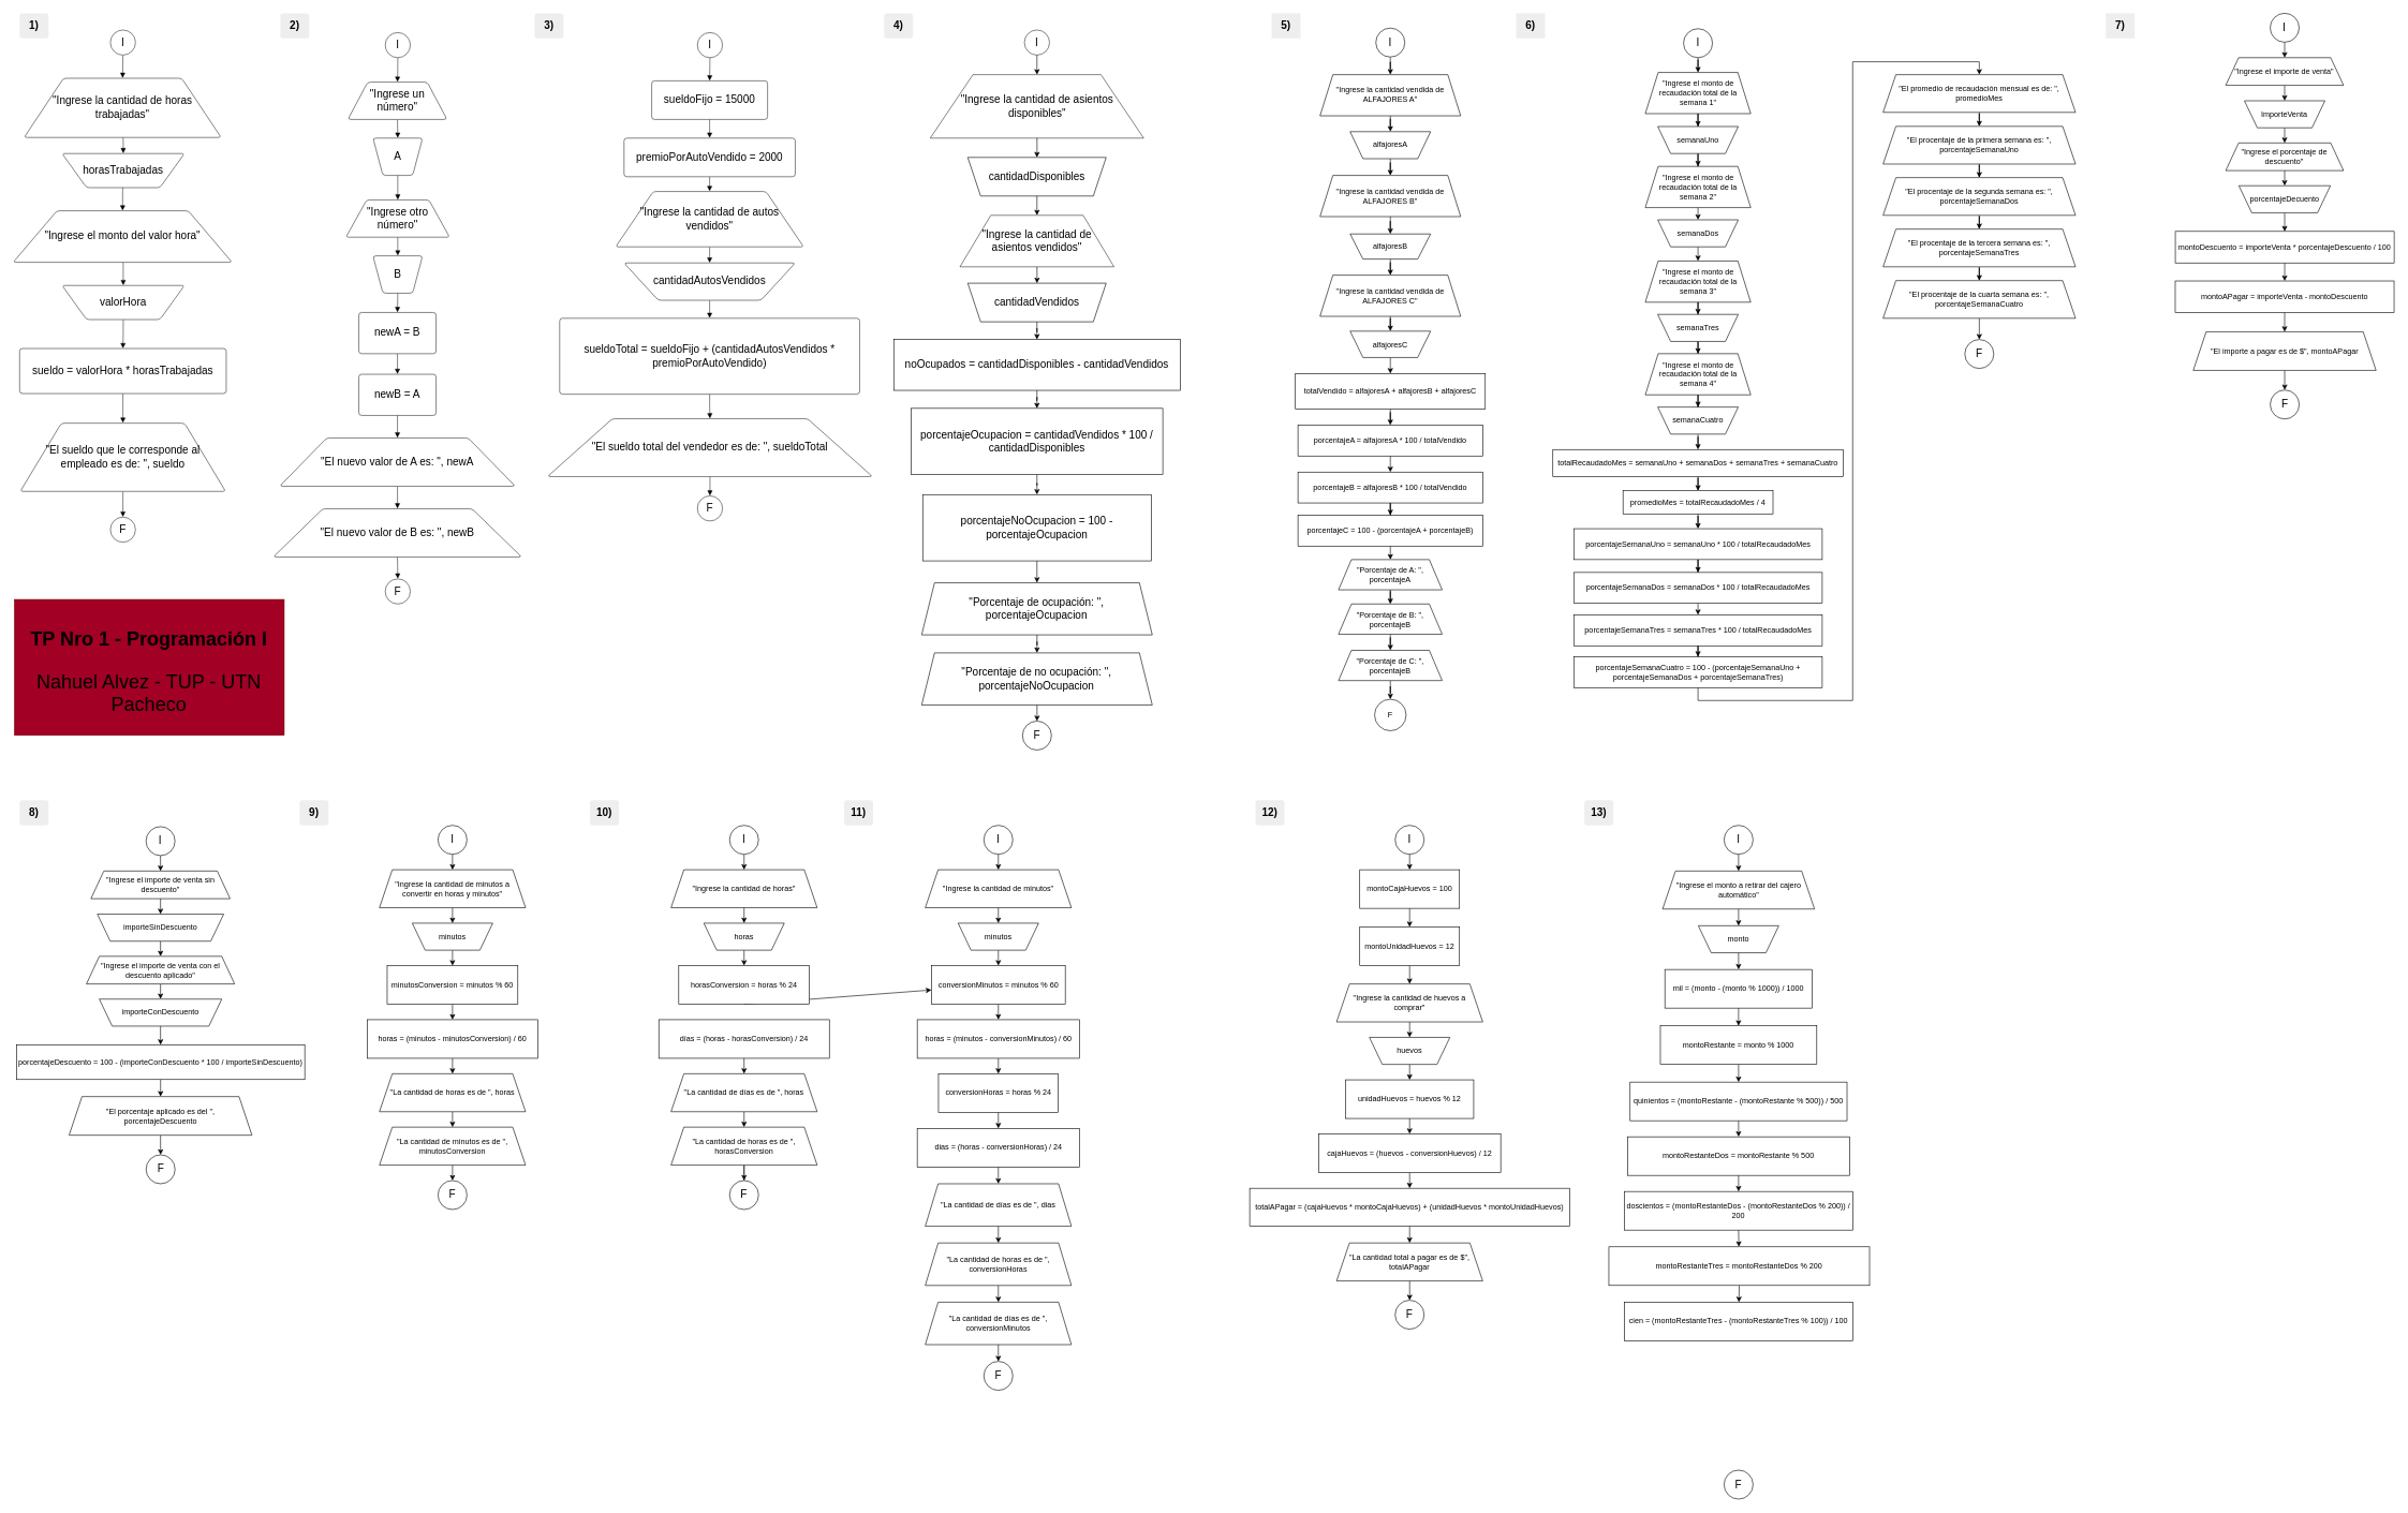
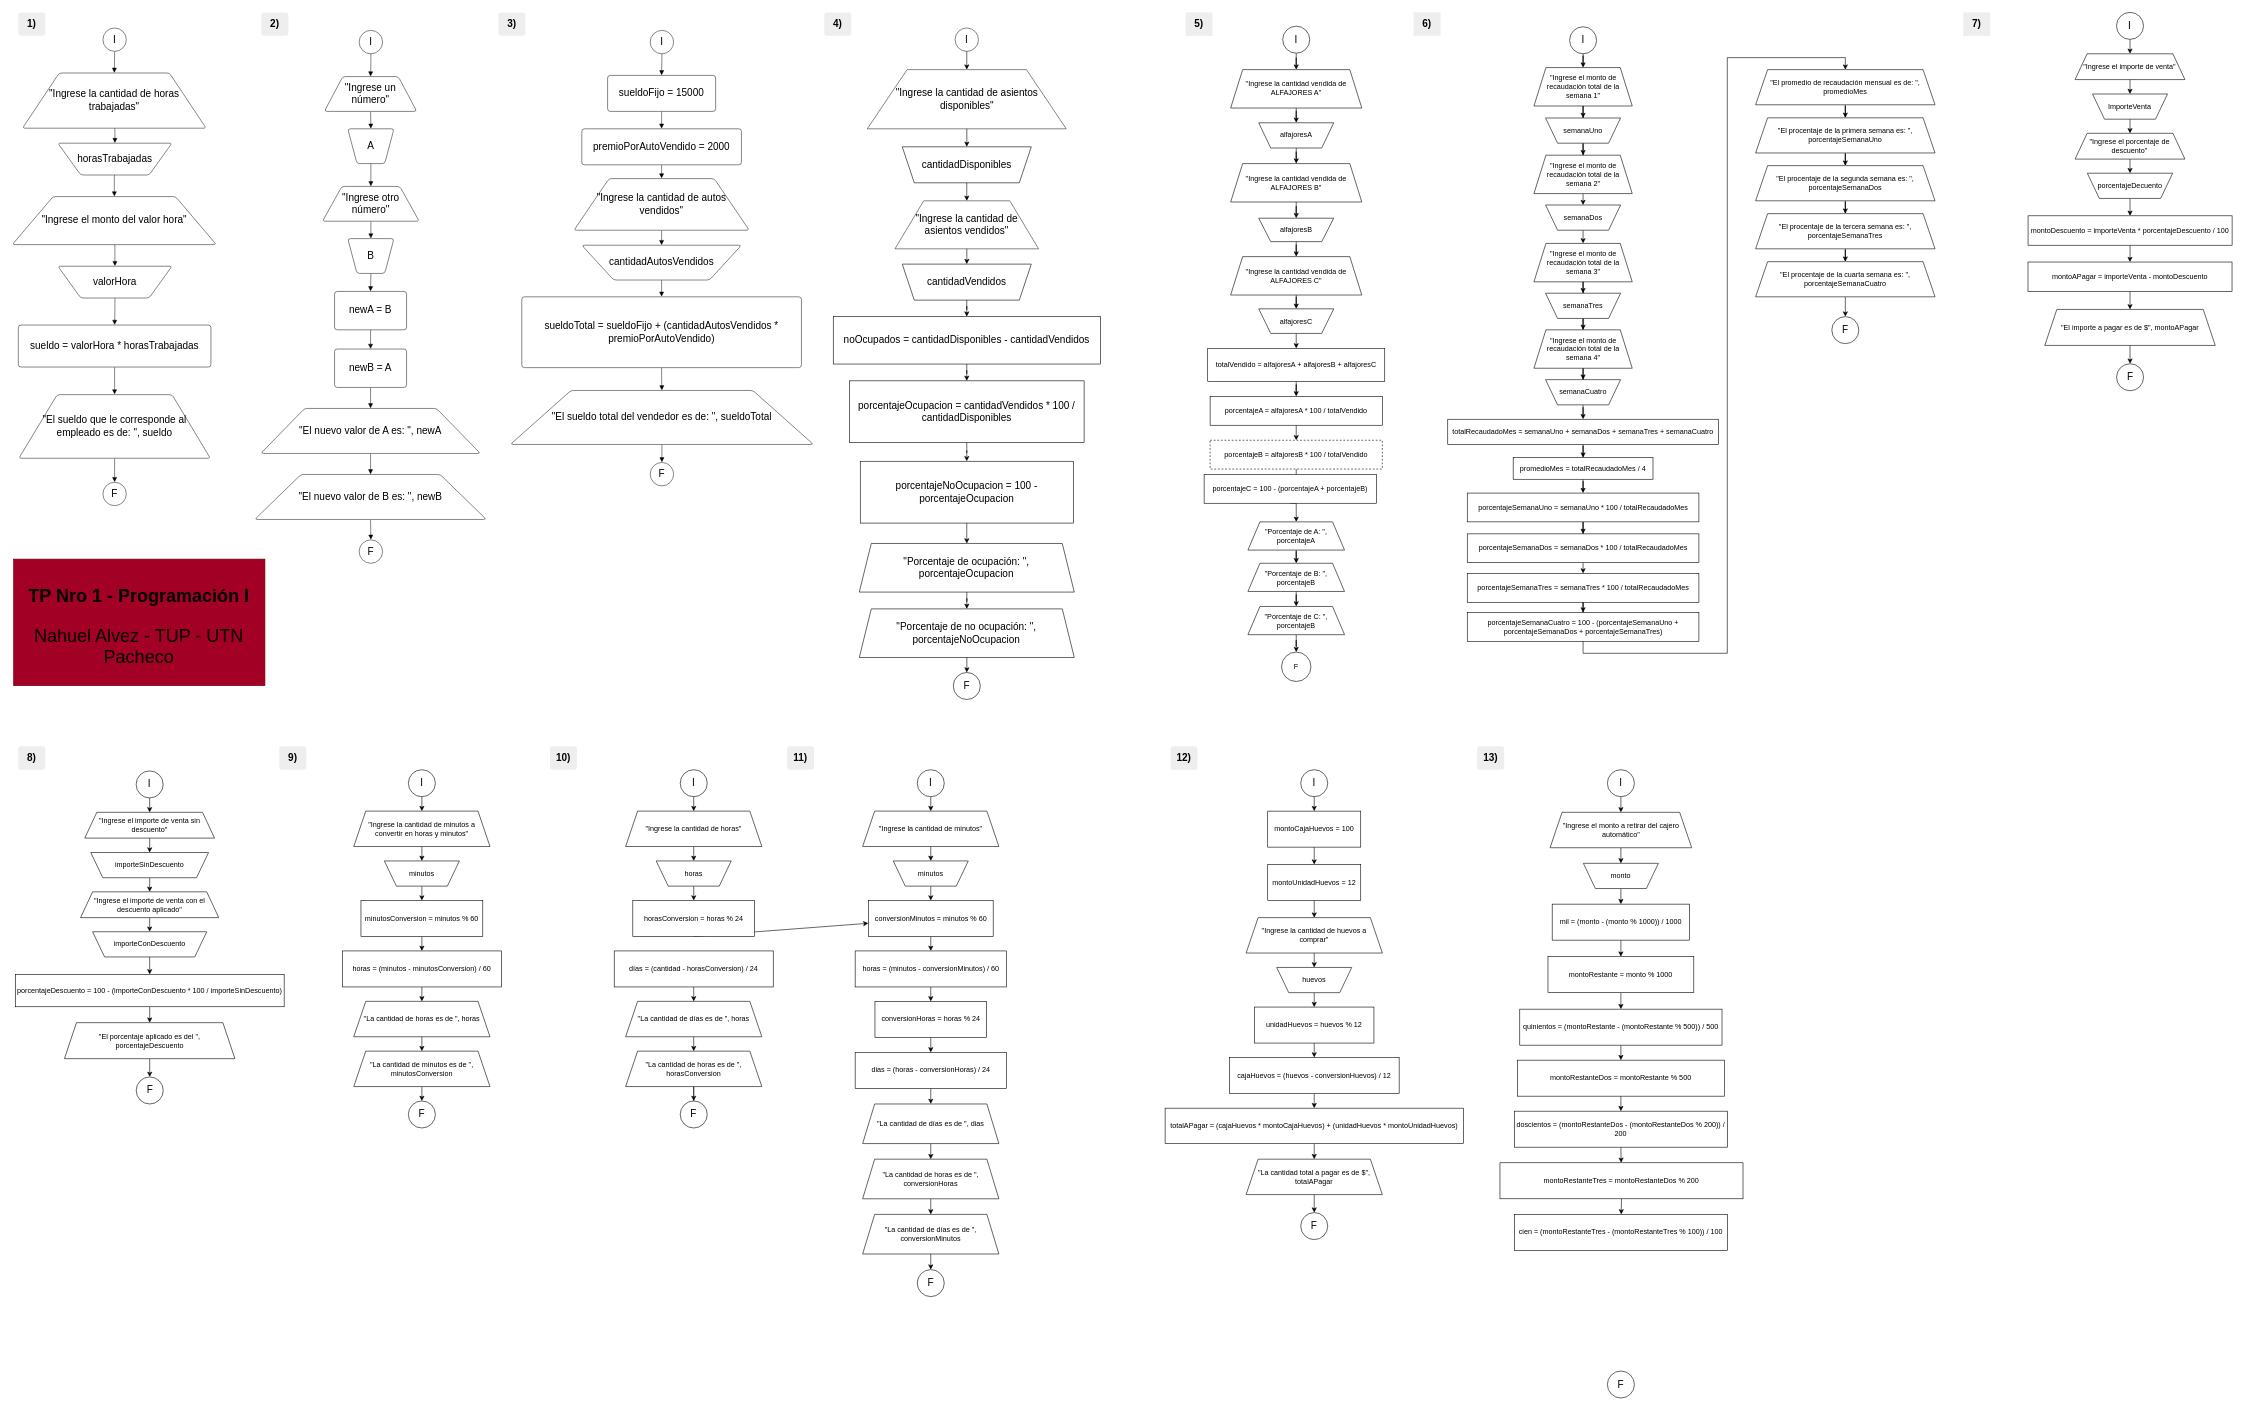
- <mxCell id="97" value="porcentajeB = alfajoresB * 100 / totalVendido" style="rounded=0;whiteSpace=wrap;html=1;" parent="1" vertex="1"><mxGeometry x="2016" y="733" width="287" height="48" as="geometry" /></mxCell>
+ <mxCell id="97" value="porcentajeB = alfajoresB * 100 / totalVendido" style="rounded=0;whiteSpace=wrap;html=1;dashed=1;" parent="1" vertex="1"><mxGeometry x="2016" y="733" width="287" height="48" as="geometry" /></mxCell>
- <mxCell id="99" value="porcentajeC = 100 - (porcentajeA + porcentajeB)" style="rounded=0;whiteSpace=wrap;html=1;" parent="1" vertex="1"><mxGeometry x="2016" y="800" width="287" height="48" as="geometry" /></mxCell>
+ <mxCell id="99" value="porcentajeC = 100 - (porcentajeA + porcentajeB)" style="rounded=0;whiteSpace=wrap;html=1;" parent="1" vertex="1"><mxGeometry x="2006" y="790" width="287" height="48" as="geometry" /></mxCell>
- <mxCell id="207" value="días = (horas - horasConversion) / 24" style="rounded=0;whiteSpace=wrap;html=1;" parent="1" vertex="1"><mxGeometry x="1023" y="1584" width="265" height="60" as="geometry" /></mxCell>
+ <mxCell id="207" value="días = (cantidad - horasConversion) / 24" style="rounded=0;whiteSpace=wrap;html=1;" parent="1" vertex="1"><mxGeometry x="1023" y="1584" width="265" height="60" as="geometry" /></mxCell>
